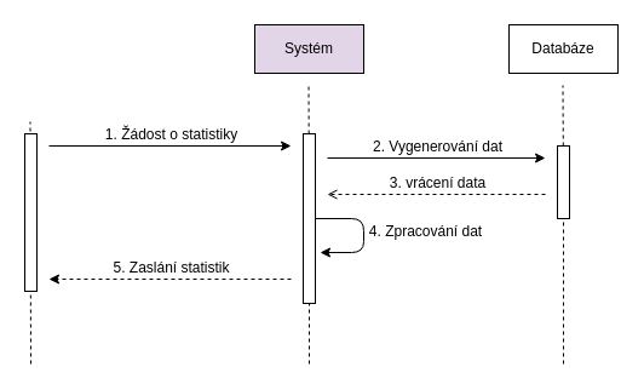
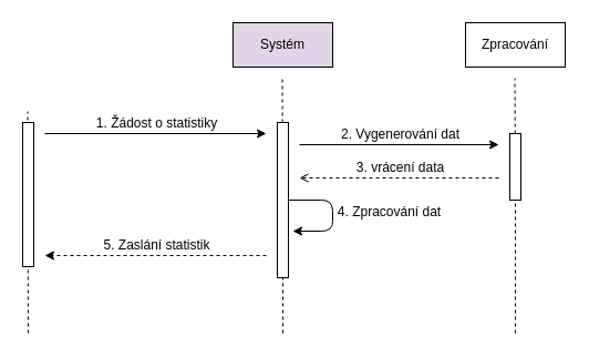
- <mxCell id="10" value="Databáze" style="rounded=0;whiteSpace=wrap;html=1;fontSize=12;" parent="1" vertex="1"><mxGeometry x="420" y="20" width="90" height="40" as="geometry" /></mxCell>
+ <mxCell id="10" value="Zpracování" style="rounded=0;whiteSpace=wrap;html=1;fontSize=12;" parent="1" vertex="1"><mxGeometry x="420" y="20" width="90" height="40" as="geometry" /></mxCell>
